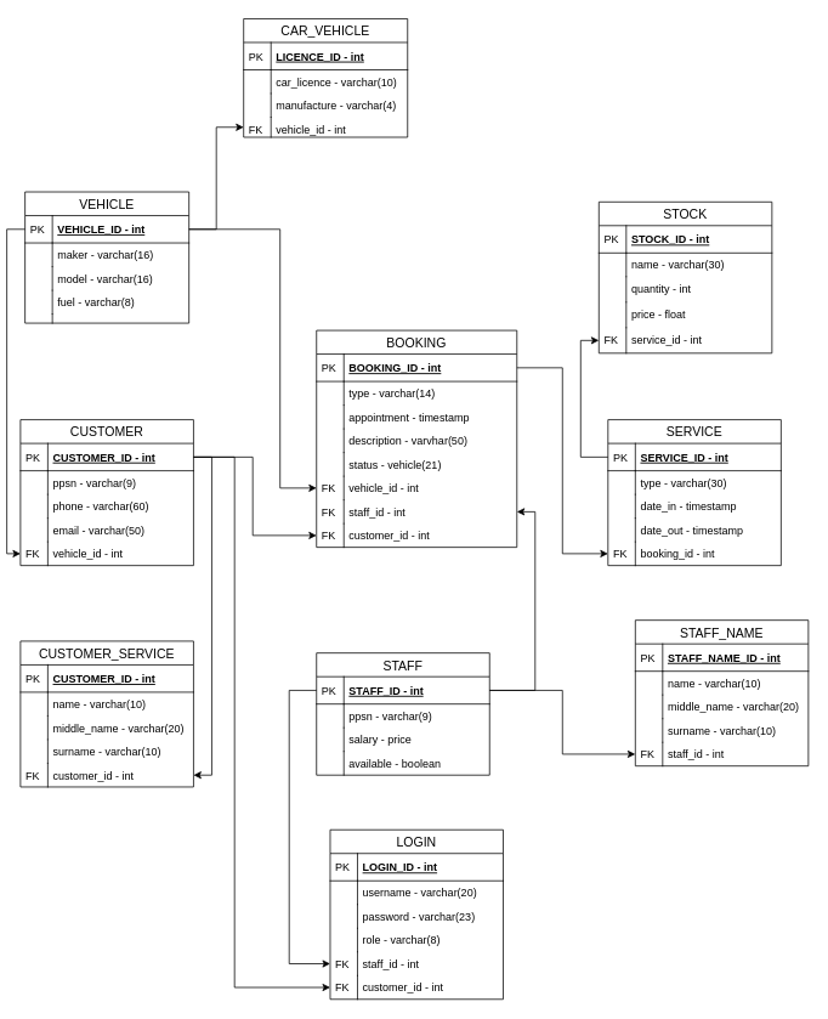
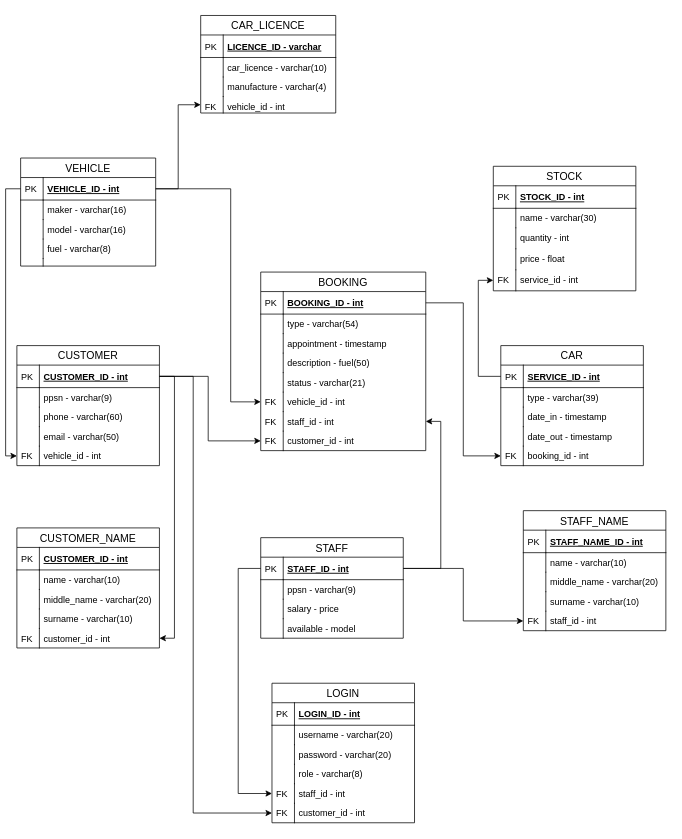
- <mxCell id="118" value="CAR_VEHICLE" style="swimlane;fontStyle=0;childLayout=stackLayout;horizontal=1;startSize=26;horizontalStack=0;resizeParent=1;resizeParentMax=0;resizeLast=0;collapsible=1;marginBottom=0;align=center;fontSize=14;" parent="1" vertex="1"><mxGeometry x="265" y="20" width="180" height="130" as="geometry" /></mxCell>
+ <mxCell id="118" value="CAR_LICENCE" style="swimlane;fontStyle=0;childLayout=stackLayout;horizontal=1;startSize=26;horizontalStack=0;resizeParent=1;resizeParentMax=0;resizeLast=0;collapsible=1;marginBottom=0;align=center;fontSize=14;" parent="1" vertex="1"><mxGeometry x="265" y="20" width="180" height="130" as="geometry" /></mxCell>
- <mxCell id="119" value="LICENCE_ID - int" style="shape=partialRectangle;top=0;left=0;right=0;bottom=1;align=left;verticalAlign=middle;fillColor=none;spacingLeft=34;spacingRight=4;overflow=hidden;rotatable=0;points=[[0,0.5],[1,0.5]];portConstraint=eastwest;dropTarget=0;fontStyle=5;fontSize=12;" parent="118" vertex="1"><mxGeometry y="26" width="180" height="30" as="geometry" /></mxCell>
+ <mxCell id="119" value="LICENCE_ID - varchar" style="shape=partialRectangle;top=0;left=0;right=0;bottom=1;align=left;verticalAlign=middle;fillColor=none;spacingLeft=34;spacingRight=4;overflow=hidden;rotatable=0;points=[[0,0.5],[1,0.5]];portConstraint=eastwest;dropTarget=0;fontStyle=5;fontSize=12;" parent="118" vertex="1"><mxGeometry y="26" width="180" height="30" as="geometry" /></mxCell>
- <mxCell id="27" value="type - varchar(14)" style="shape=partialRectangle;top=0;left=0;right=0;bottom=0;align=left;verticalAlign=top;fillColor=none;spacingLeft=34;spacingRight=4;overflow=hidden;rotatable=0;points=[[0,0.5],[1,0.5]];portConstraint=eastwest;dropTarget=0;fontSize=12;" parent="24" vertex="1"><mxGeometry y="56" width="220" height="26" as="geometry" /></mxCell>
+ <mxCell id="27" value="type - varchar(54)" style="shape=partialRectangle;top=0;left=0;right=0;bottom=0;align=left;verticalAlign=top;fillColor=none;spacingLeft=34;spacingRight=4;overflow=hidden;rotatable=0;points=[[0,0.5],[1,0.5]];portConstraint=eastwest;dropTarget=0;fontSize=12;" parent="24" vertex="1"><mxGeometry y="56" width="220" height="26" as="geometry" /></mxCell>
- <mxCell id="58" value="SERVICE" style="swimlane;fontStyle=0;childLayout=stackLayout;horizontal=1;startSize=26;horizontalStack=0;resizeParent=1;resizeParentMax=0;resizeLast=0;collapsible=1;marginBottom=0;align=center;fontSize=14;" parent="1" vertex="1"><mxGeometry x="665" y="460" width="190" height="160" as="geometry" /></mxCell>
+ <mxCell id="58" value="CAR" style="swimlane;fontStyle=0;childLayout=stackLayout;horizontal=1;startSize=26;horizontalStack=0;resizeParent=1;resizeParentMax=0;resizeLast=0;collapsible=1;marginBottom=0;align=center;fontSize=14;" parent="1" vertex="1"><mxGeometry x="665" y="460" width="190" height="160" as="geometry" /></mxCell>
- <mxCell id="31" value="description - varvhar(50)" style="shape=partialRectangle;top=0;left=0;right=0;bottom=0;align=left;verticalAlign=top;fillColor=none;spacingLeft=34;spacingRight=4;overflow=hidden;rotatable=0;points=[[0,0.5],[1,0.5]];portConstraint=eastwest;dropTarget=0;fontSize=12;" parent="24" vertex="1"><mxGeometry y="108" width="220" height="26" as="geometry" /></mxCell>
+ <mxCell id="31" value="description - fuel(50)" style="shape=partialRectangle;top=0;left=0;right=0;bottom=0;align=left;verticalAlign=top;fillColor=none;spacingLeft=34;spacingRight=4;overflow=hidden;rotatable=0;points=[[0,0.5],[1,0.5]];portConstraint=eastwest;dropTarget=0;fontSize=12;" parent="24" vertex="1"><mxGeometry y="108" width="220" height="26" as="geometry" /></mxCell>
- <mxCell id="33" value="status - vehicle(21)" style="shape=partialRectangle;top=0;left=0;right=0;bottom=0;align=left;verticalAlign=top;fillColor=none;spacingLeft=34;spacingRight=4;overflow=hidden;rotatable=0;points=[[0,0.5],[1,0.5]];portConstraint=eastwest;dropTarget=0;fontSize=12;" parent="24" vertex="1"><mxGeometry y="134" width="220" height="26" as="geometry" /></mxCell>
+ <mxCell id="33" value="status - varchar(21)" style="shape=partialRectangle;top=0;left=0;right=0;bottom=0;align=left;verticalAlign=top;fillColor=none;spacingLeft=34;spacingRight=4;overflow=hidden;rotatable=0;points=[[0,0.5],[1,0.5]];portConstraint=eastwest;dropTarget=0;fontSize=12;" parent="24" vertex="1"><mxGeometry y="134" width="220" height="26" as="geometry" /></mxCell>
- <mxCell id="61" value="type - varchar(30)" style="shape=partialRectangle;top=0;left=0;right=0;bottom=0;align=left;verticalAlign=top;fillColor=none;spacingLeft=34;spacingRight=4;overflow=hidden;rotatable=0;points=[[0,0.5],[1,0.5]];portConstraint=eastwest;dropTarget=0;fontSize=12;" parent="58" vertex="1"><mxGeometry y="56" width="190" height="26" as="geometry" /></mxCell>
+ <mxCell id="61" value="type - varchar(39)" style="shape=partialRectangle;top=0;left=0;right=0;bottom=0;align=left;verticalAlign=top;fillColor=none;spacingLeft=34;spacingRight=4;overflow=hidden;rotatable=0;points=[[0,0.5],[1,0.5]];portConstraint=eastwest;dropTarget=0;fontSize=12;" parent="58" vertex="1"><mxGeometry y="56" width="190" height="26" as="geometry" /></mxCell>
- <mxCell id="69" value="CUSTOMER_SERVICE" style="swimlane;fontStyle=0;childLayout=stackLayout;horizontal=1;startSize=26;horizontalStack=0;resizeParent=1;resizeParentMax=0;resizeLast=0;collapsible=1;marginBottom=0;align=center;fontSize=14;" parent="1" vertex="1"><mxGeometry x="20" y="703" width="190" height="160" as="geometry" /></mxCell>
+ <mxCell id="69" value="CUSTOMER_NAME" style="swimlane;fontStyle=0;childLayout=stackLayout;horizontal=1;startSize=26;horizontalStack=0;resizeParent=1;resizeParentMax=0;resizeLast=0;collapsible=1;marginBottom=0;align=center;fontSize=14;" parent="1" vertex="1"><mxGeometry x="20" y="703" width="190" height="160" as="geometry" /></mxCell>
- <mxCell id="115" value="available - boolean" style="shape=partialRectangle;top=0;left=0;right=0;bottom=0;align=left;verticalAlign=top;fillColor=none;spacingLeft=34;spacingRight=4;overflow=hidden;rotatable=0;points=[[0,0.5],[1,0.5]];portConstraint=eastwest;dropTarget=0;fontSize=12;" parent="108" vertex="1"><mxGeometry y="108" width="190" height="26" as="geometry" /></mxCell>
+ <mxCell id="115" value="available - model" style="shape=partialRectangle;top=0;left=0;right=0;bottom=0;align=left;verticalAlign=top;fillColor=none;spacingLeft=34;spacingRight=4;overflow=hidden;rotatable=0;points=[[0,0.5],[1,0.5]];portConstraint=eastwest;dropTarget=0;fontSize=12;" parent="108" vertex="1"><mxGeometry y="108" width="190" height="26" as="geometry" /></mxCell>
- <mxCell id="100" value="password - varchar(23)" style="shape=partialRectangle;top=0;left=0;right=0;bottom=0;align=left;verticalAlign=top;fillColor=none;spacingLeft=34;spacingRight=4;overflow=hidden;rotatable=0;points=[[0,0.5],[1,0.5]];portConstraint=eastwest;dropTarget=0;fontSize=12;" parent="95" vertex="1"><mxGeometry y="82" width="190" height="26" as="geometry" /></mxCell>
+ <mxCell id="100" value="password - varchar(20)" style="shape=partialRectangle;top=0;left=0;right=0;bottom=0;align=left;verticalAlign=top;fillColor=none;spacingLeft=34;spacingRight=4;overflow=hidden;rotatable=0;points=[[0,0.5],[1,0.5]];portConstraint=eastwest;dropTarget=0;fontSize=12;" parent="95" vertex="1"><mxGeometry y="82" width="190" height="26" as="geometry" /></mxCell>
